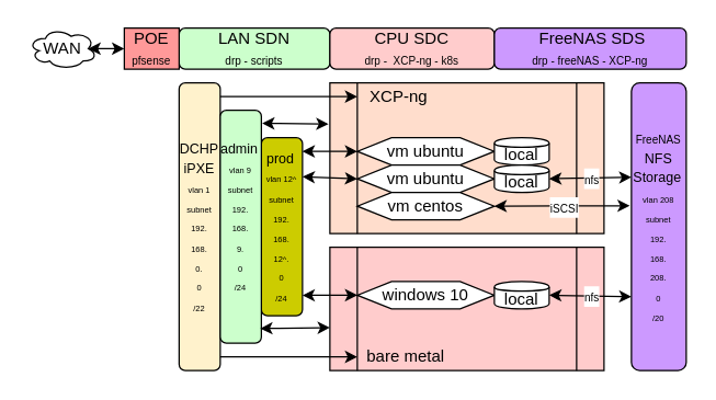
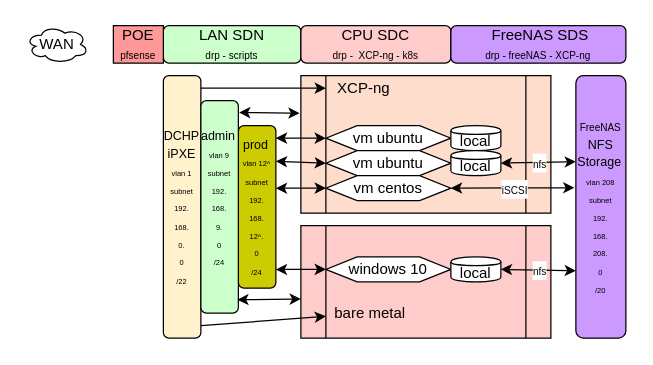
- <mxCell id="9" value="" style="endArrow=classic;startArrow=classic;html=1;exitX=0.875;exitY=0.5;exitDx=0;exitDy=0;exitPerimeter=0;" parent="1" source="4" target="8" edge="1"><mxGeometry width="50" height="50" relative="1" as="geometry"><mxPoint x="73.75" y="35" as="sourcePoint" /><mxPoint x="140" y="35" as="targetPoint" /></mxGeometry></mxCell>
+ <mxCell id="34" value="" style="endArrow=classic;startArrow=classic;html=1;entryX=0;entryY=0.5;entryDx=0;entryDy=0;exitX=1;exitY=0.385;exitDx=0;exitDy=0;exitPerimeter=0;" parent="1" source="18" target="15" edge="1"><mxGeometry width="50" height="50" relative="1" as="geometry"><mxPoint x="222" y="150" as="sourcePoint" /><mxPoint x="270" y="225" as="targetPoint" /></mxGeometry></mxCell>
- <mxCell id="14" value="bare metal" style="text;html=1;resizable=0;autosize=1;align=center;verticalAlign=middle;points=[];fillColor=none;strokeColor=none;rounded=0;" parent="1" vertex="1"><mxGeometry x="260" y="250" width="70" height="20" as="geometry" /></mxCell>
+ <mxCell id="14" value="bare metal" style="text;html=1;resizable=0;autosize=1;align=center;verticalAlign=middle;points=[];fillColor=none;strokeColor=none;rounded=0;" parent="1" vertex="1"><mxGeometry x="260" y="240" width="70" height="20" as="geometry" /></mxCell>
